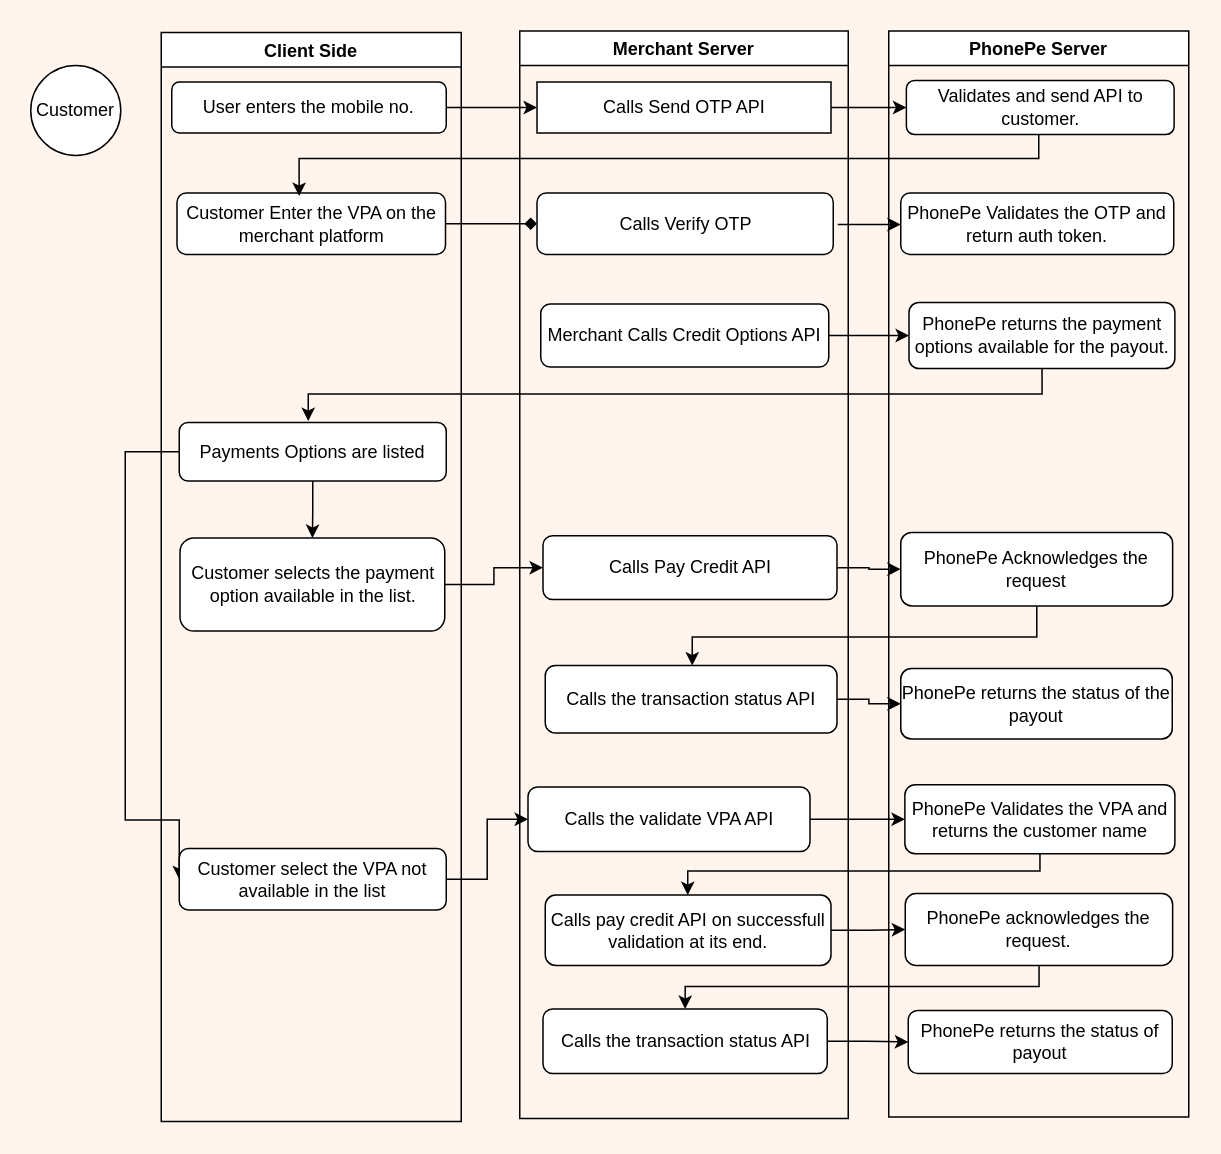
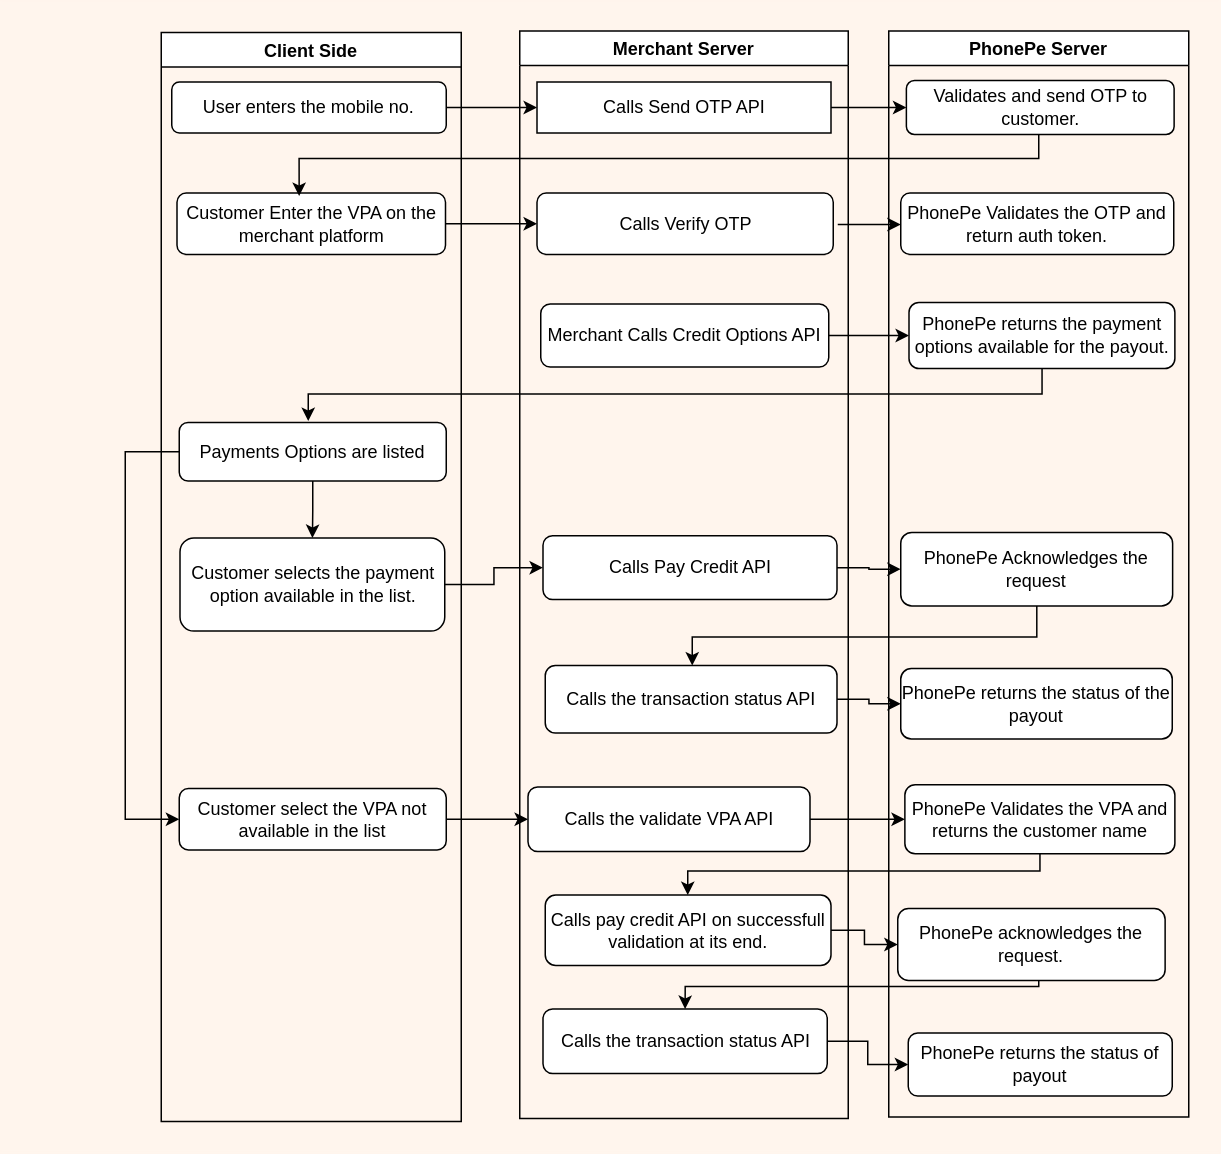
- <mxCell id="21" value="Validates and send API to customer." style="rounded=1;whiteSpace=wrap;html=1;" vertex="1" parent="20"><mxGeometry x="11.75" y="33" width="178.5" height="36" as="geometry" /></mxCell>
+ <mxCell id="21" value="Validates and send OTP to customer." style="rounded=1;whiteSpace=wrap;html=1;" vertex="1" parent="20"><mxGeometry x="11.75" y="33" width="178.5" height="36" as="geometry" /></mxCell>
- <mxCell id="2" value="Customer" style="ellipse;whiteSpace=wrap;html=1;aspect=fixed;" vertex="1" parent="1"><mxGeometry x="20" y="43" width="60" height="60" as="geometry" /></mxCell>
- <mxCell id="31" value="" style="edgeStyle=orthogonalEdgeStyle;rounded=0;orthogonalLoop=1;jettySize=auto;html=1;endArrow=diamond;" edge="1" parent="1" source="5" target="13"><mxGeometry relative="1" as="geometry" /></mxCell>
+ <mxCell id="31" value="" style="edgeStyle=orthogonalEdgeStyle;rounded=0;orthogonalLoop=1;jettySize=auto;html=1;" edge="1" parent="1" source="5" target="13"><mxGeometry relative="1" as="geometry" /></mxCell>
- <mxCell id="10" value="Customer select the VPA not available in the list" style="rounded=1;whiteSpace=wrap;html=1;" vertex="1" parent="3"><mxGeometry x="12" y="544" width="178" height="41" as="geometry" /></mxCell>
+ <mxCell id="10" value="Customer select the VPA not available in the list" style="rounded=1;whiteSpace=wrap;html=1;" vertex="1" parent="3"><mxGeometry x="12" y="504" width="178" height="41" as="geometry" /></mxCell>
- <mxCell id="27" value="PhonePe acknowledges the request." style="rounded=1;whiteSpace=wrap;html=1;" vertex="1" parent="20"><mxGeometry x="11" y="575" width="178.25" height="48" as="geometry" /></mxCell>
+ <mxCell id="27" value="PhonePe acknowledges the request." style="rounded=1;whiteSpace=wrap;html=1;" vertex="1" parent="20"><mxGeometry x="6" y="585" width="178.25" height="48" as="geometry" /></mxCell>
- <mxCell id="28" value="PhonePe returns the status of payout" style="rounded=1;whiteSpace=wrap;html=1;" vertex="1" parent="20"><mxGeometry x="13" y="653" width="176" height="42" as="geometry" /></mxCell>
+ <mxCell id="28" value="PhonePe returns the status of payout" style="rounded=1;whiteSpace=wrap;html=1;" vertex="1" parent="20"><mxGeometry x="13" y="668" width="176" height="42" as="geometry" /></mxCell>
